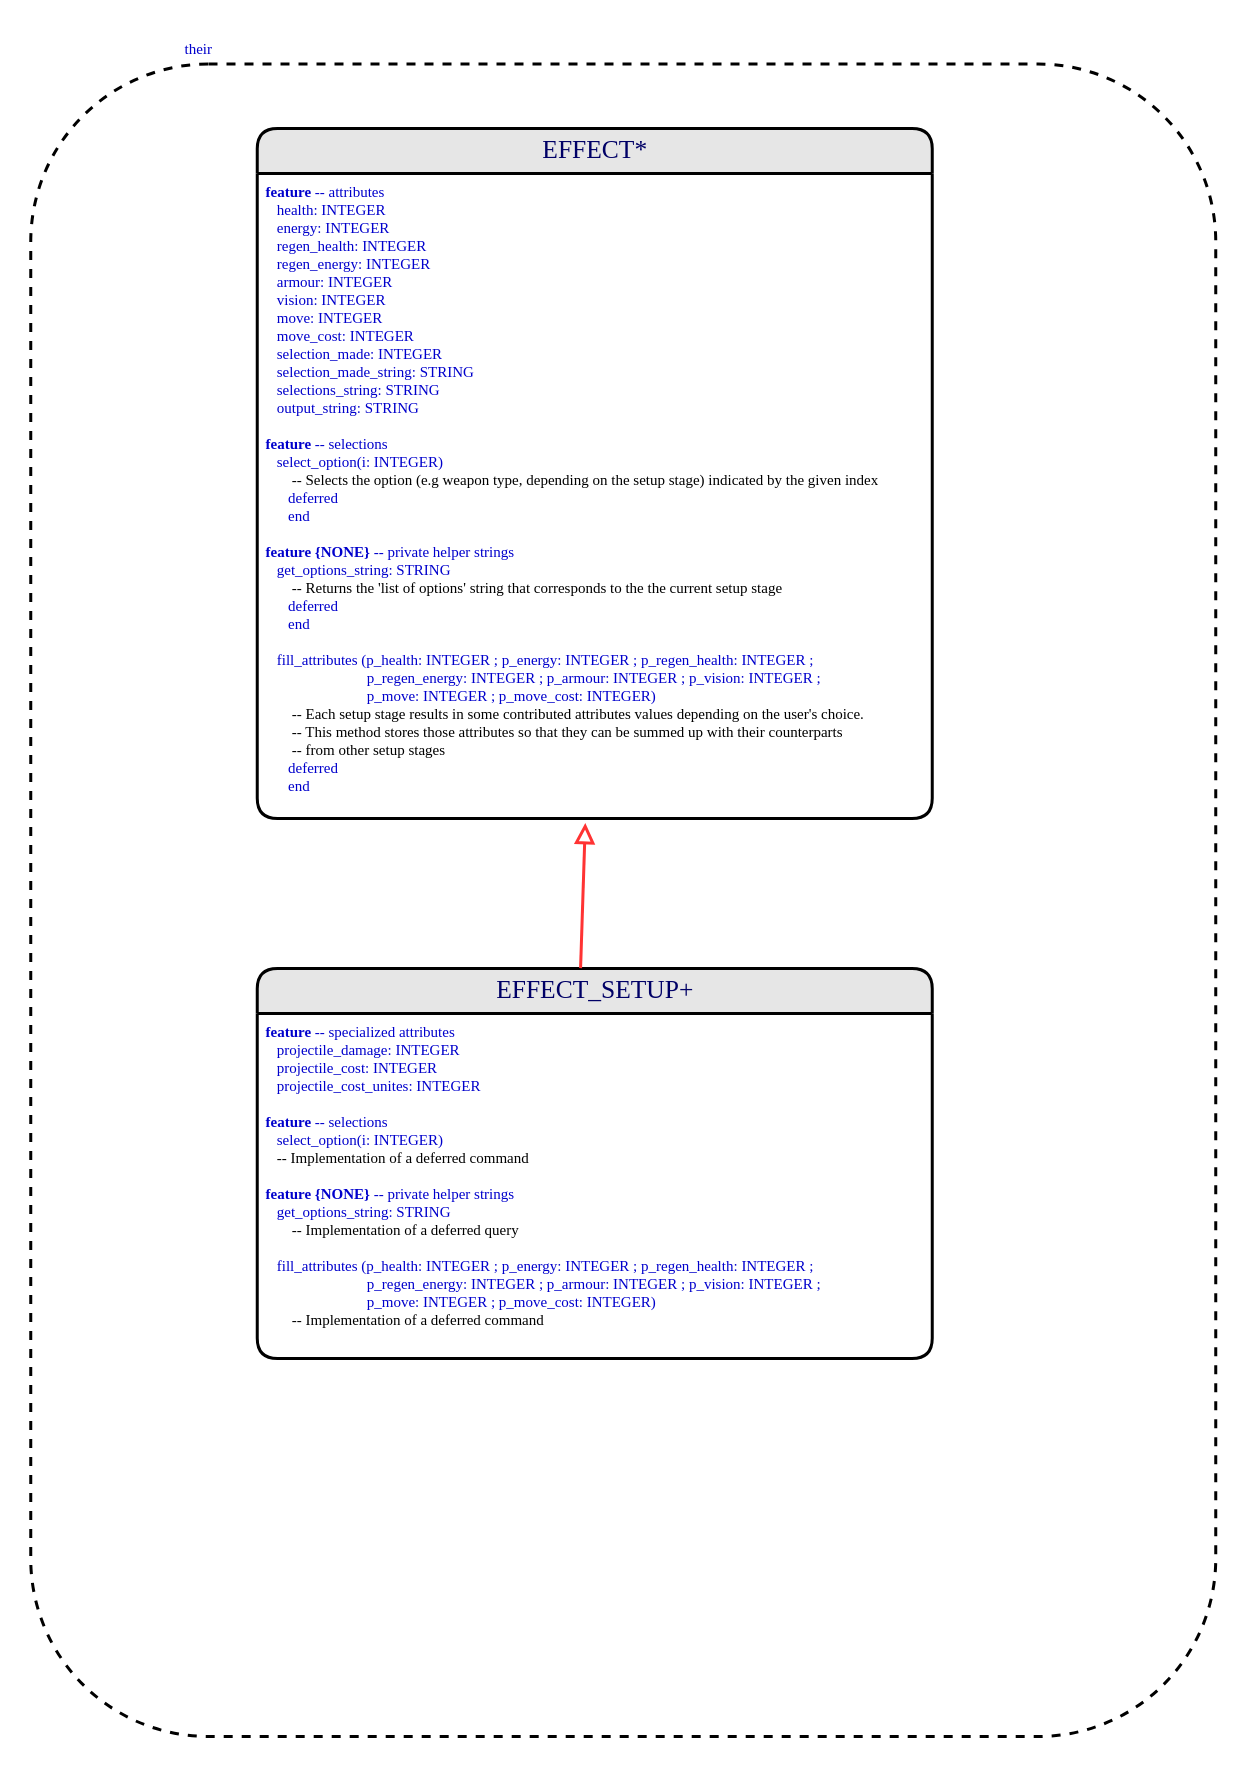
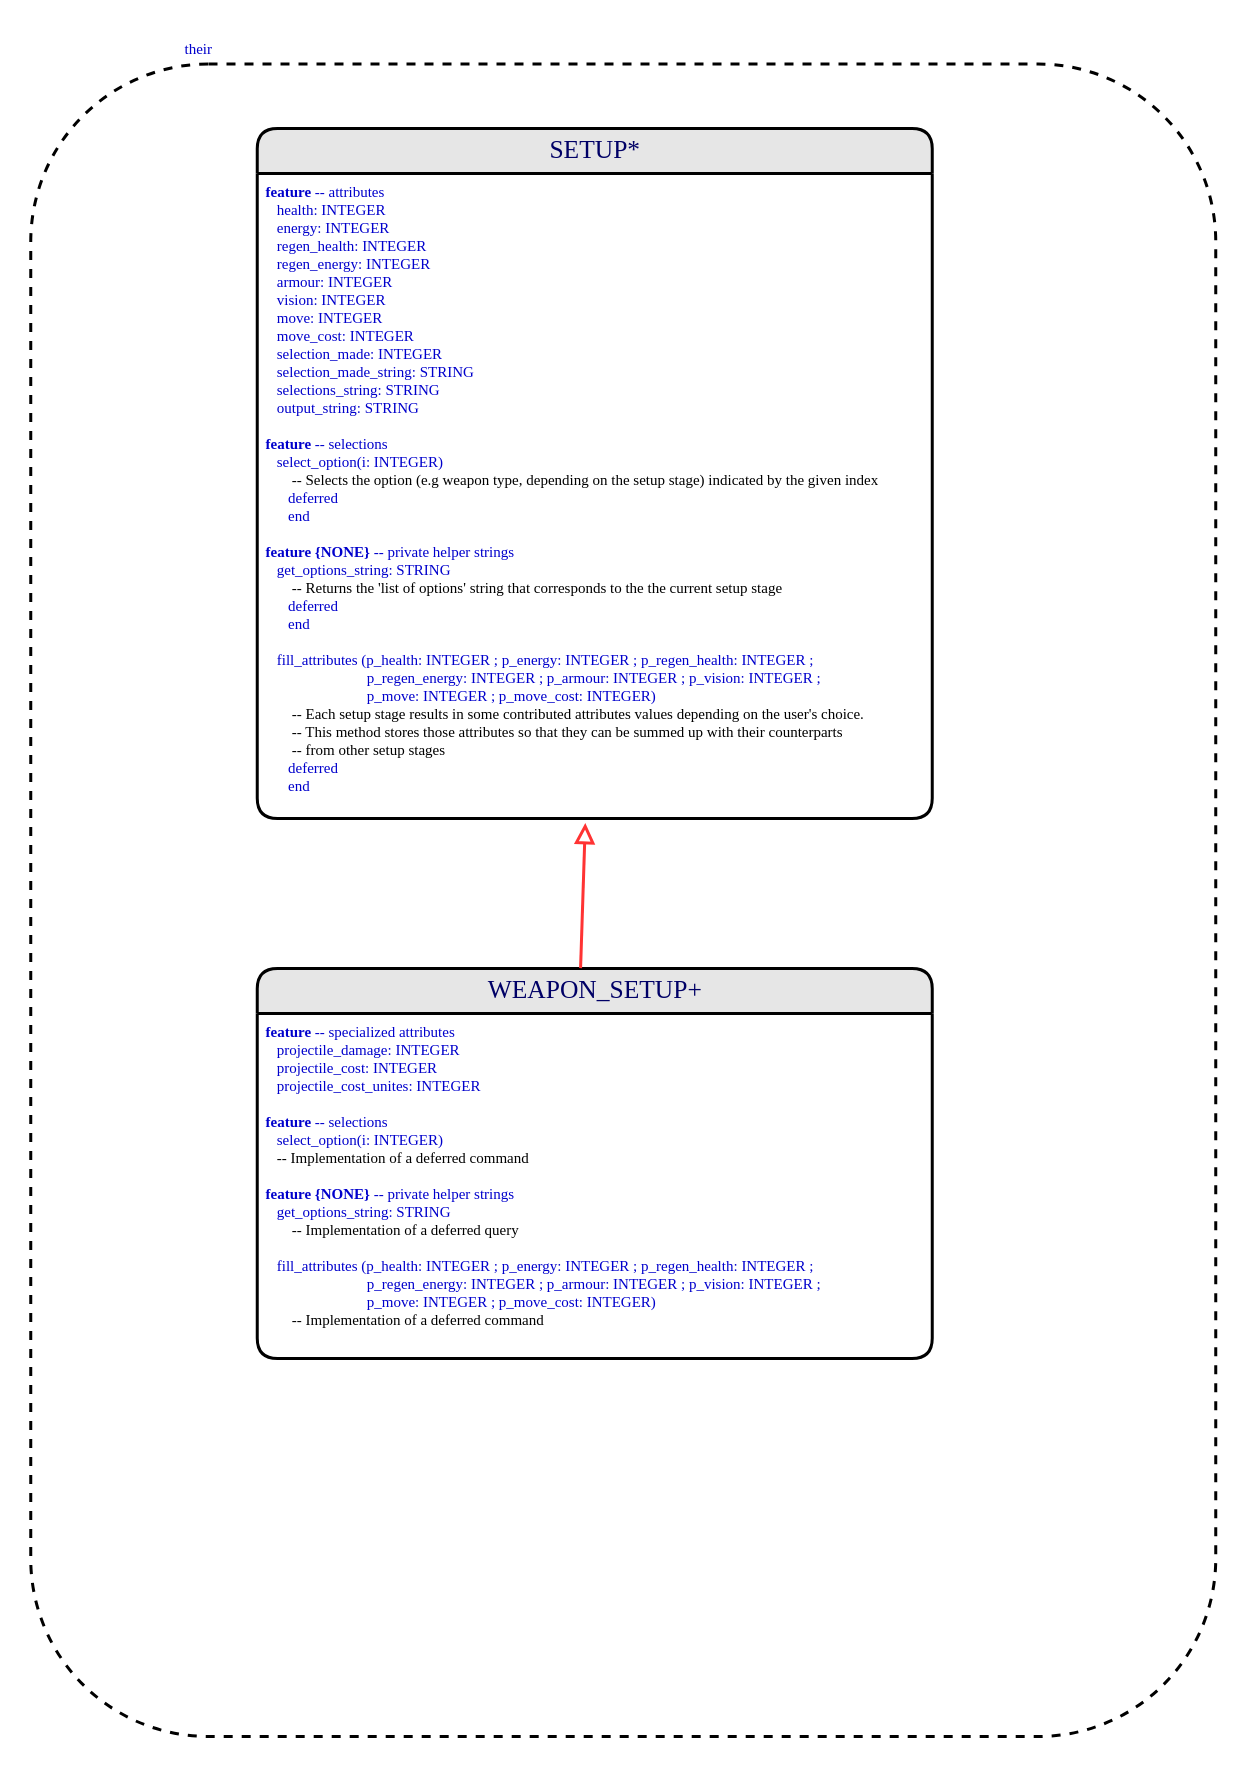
- <mxCell id="4" value="&lt;span style=&quot;color: rgb(0 , 0 , 102)&quot;&gt;EFFECT*&lt;/span&gt;" style="swimlane;html=1;childLayout=stackLayout;horizontal=1;startSize=30;horizontalStack=0;fillColor=#E6E6E6;fontColor=#000000;rounded=1;fontSize=17;fontStyle=0;strokeWidth=2;resizeParent=0;resizeLast=1;shadow=0;dashed=0;align=center;fontFamily=Verdena;" vertex="1" parent="1"><mxGeometry x="171" y="85" width="450" height="460" as="geometry"><mxRectangle x="50" y="300" width="130" height="30" as="alternateBounds" /></mxGeometry></mxCell>
+ <mxCell id="4" value="&lt;span style=&quot;color: rgb(0 , 0 , 102)&quot;&gt;SETUP*&lt;/span&gt;" style="swimlane;html=1;childLayout=stackLayout;horizontal=1;startSize=30;horizontalStack=0;fillColor=#E6E6E6;fontColor=#000000;rounded=1;fontSize=17;fontStyle=0;strokeWidth=2;resizeParent=0;resizeLast=1;shadow=0;dashed=0;align=center;fontFamily=Verdena;" vertex="1" parent="1"><mxGeometry x="171" y="85" width="450" height="460" as="geometry"><mxRectangle x="50" y="300" width="130" height="30" as="alternateBounds" /></mxGeometry></mxCell>
- <mxCell id="6" value="&lt;font color=&quot;#000066&quot;&gt;EFFECT_SETUP+&lt;/font&gt;" style="swimlane;html=1;childLayout=stackLayout;horizontal=1;startSize=30;horizontalStack=0;fillColor=#E6E6E6;fontColor=#000000;rounded=1;fontSize=17;fontStyle=0;strokeWidth=2;resizeParent=0;resizeLast=1;shadow=0;dashed=0;align=center;fontFamily=Verdena;" vertex="1" parent="1"><mxGeometry x="171" y="645" width="450" height="260" as="geometry"><mxRectangle x="50" y="300" width="130" height="30" as="alternateBounds" /></mxGeometry></mxCell>
+ <mxCell id="6" value="&lt;font color=&quot;#000066&quot;&gt;WEAPON_SETUP+&lt;/font&gt;" style="swimlane;html=1;childLayout=stackLayout;horizontal=1;startSize=30;horizontalStack=0;fillColor=#E6E6E6;fontColor=#000000;rounded=1;fontSize=17;fontStyle=0;strokeWidth=2;resizeParent=0;resizeLast=1;shadow=0;dashed=0;align=center;fontFamily=Verdena;" vertex="1" parent="1"><mxGeometry x="171" y="645" width="450" height="260" as="geometry"><mxRectangle x="50" y="300" width="130" height="30" as="alternateBounds" /></mxGeometry></mxCell>
